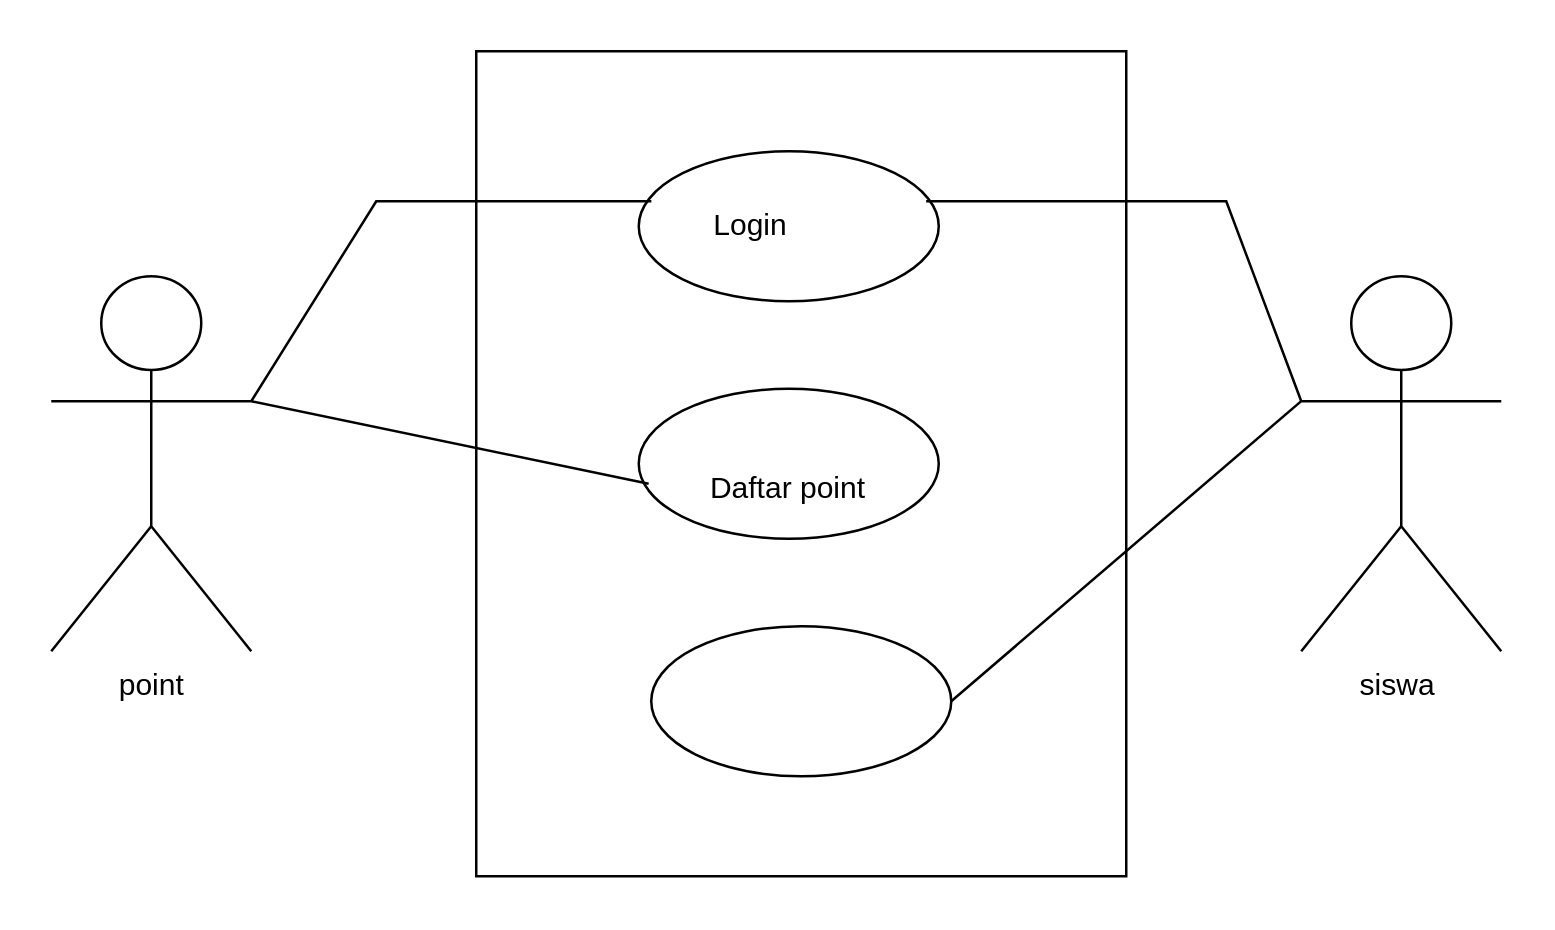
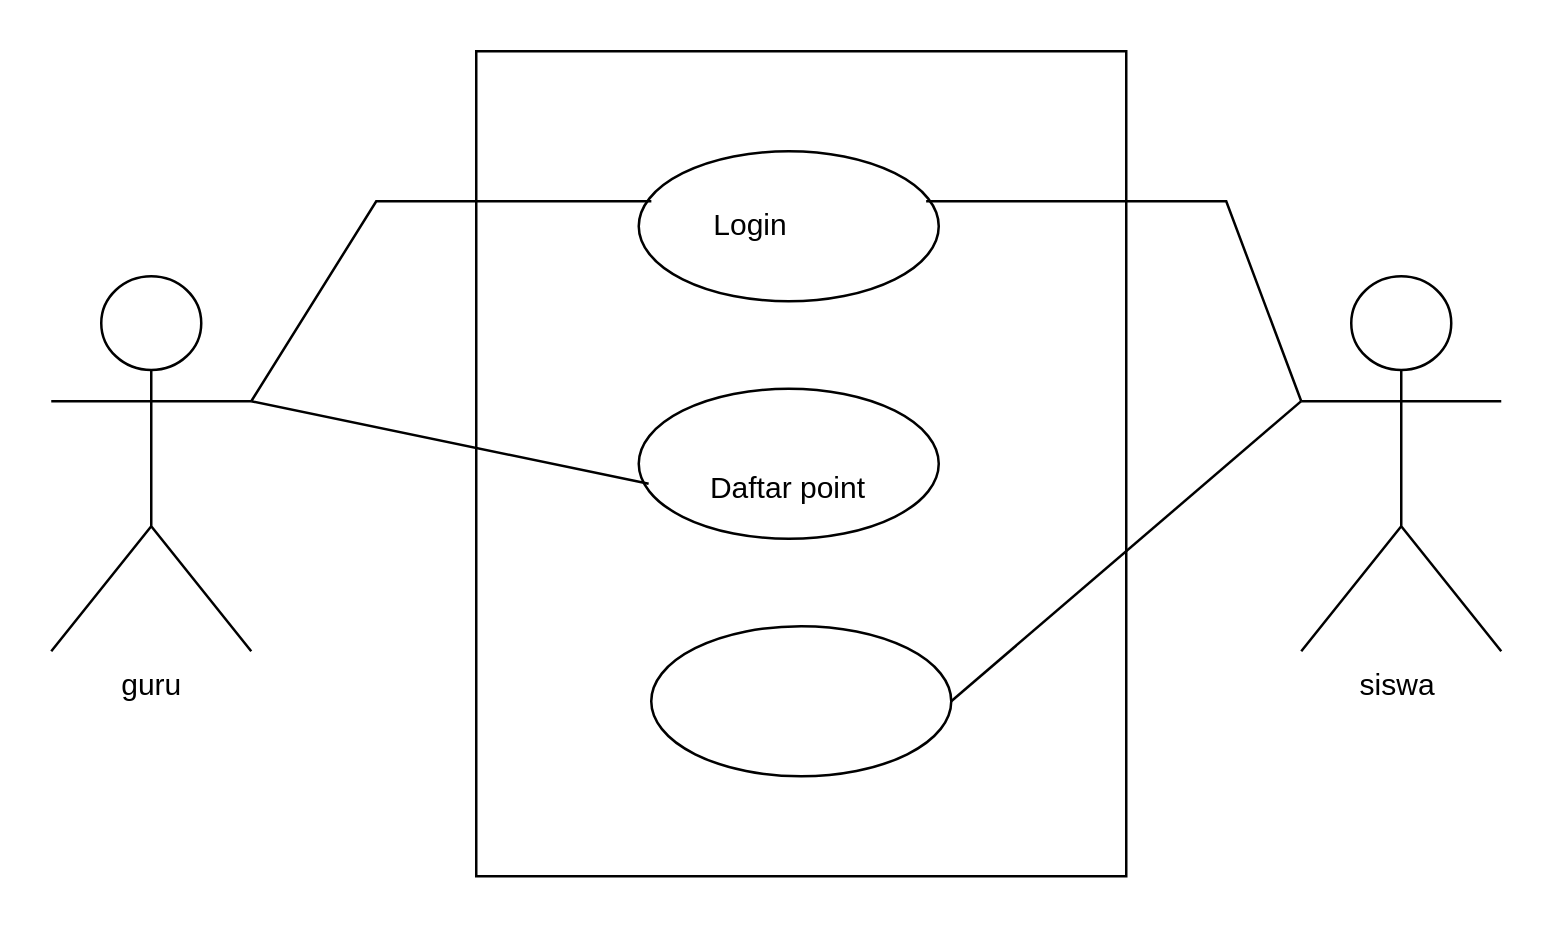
- <mxCell id="2" value="point" style="shape=umlActor;verticalLabelPosition=bottom;verticalAlign=top;html=1;outlineConnect=0;" vertex="1" parent="1"><mxGeometry x="20" y="110" width="80" height="150" as="geometry" /></mxCell>
+ <mxCell id="2" value="guru" style="shape=umlActor;verticalLabelPosition=bottom;verticalAlign=top;html=1;outlineConnect=0;" vertex="1" parent="1"><mxGeometry x="20" y="110" width="80" height="150" as="geometry" /></mxCell>
